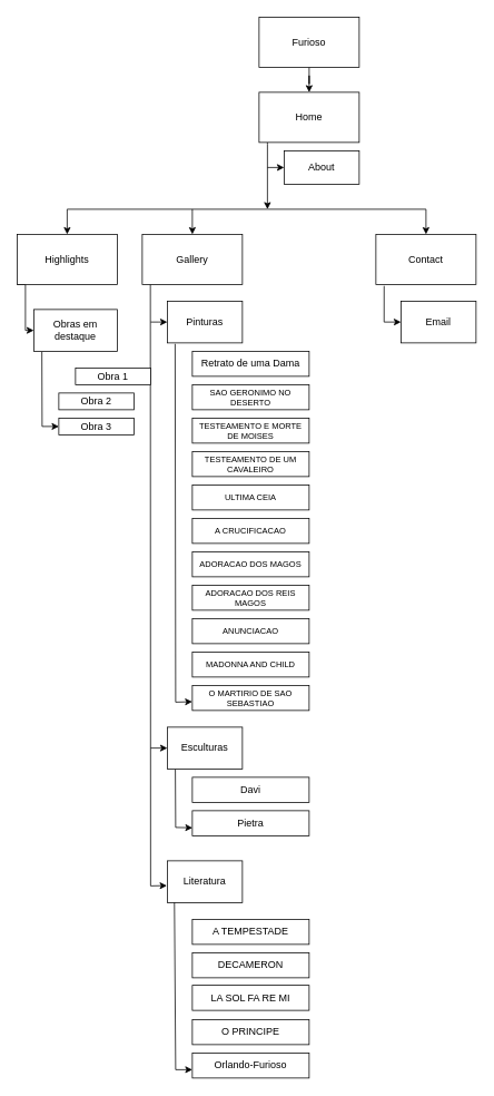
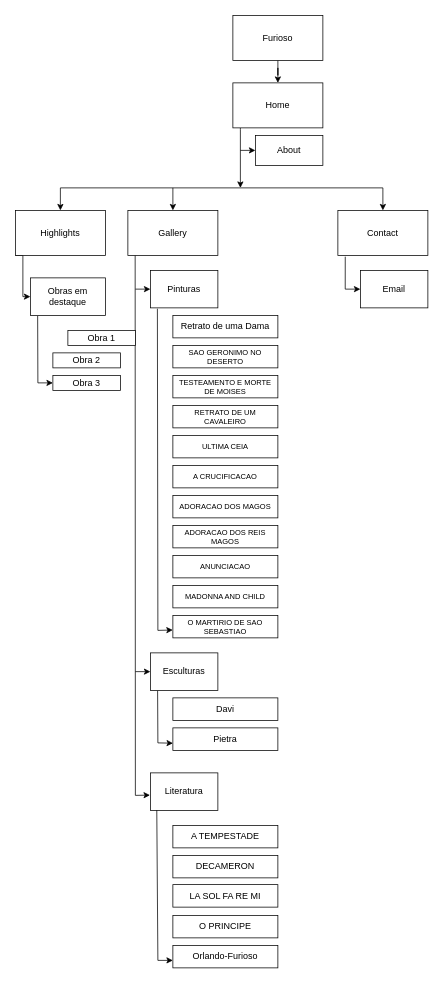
- <mxCell id="30" value="TESTEAMENTO DE UM CAVALEIRO" style="rounded=0;whiteSpace=wrap;html=1;fontSize=10;" vertex="1" parent="1"><mxGeometry x="230" y="540" width="140" height="30" as="geometry" /></mxCell>
+ <mxCell id="30" value="RETRATO DE UM CAVALEIRO" style="rounded=0;whiteSpace=wrap;html=1;fontSize=10;" vertex="1" parent="1"><mxGeometry x="230" y="540" width="140" height="30" as="geometry" /></mxCell>
